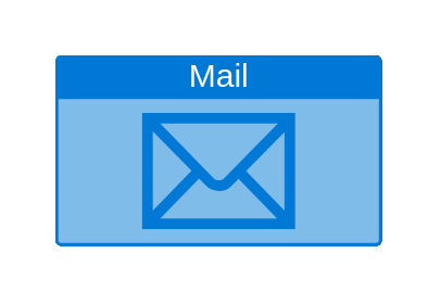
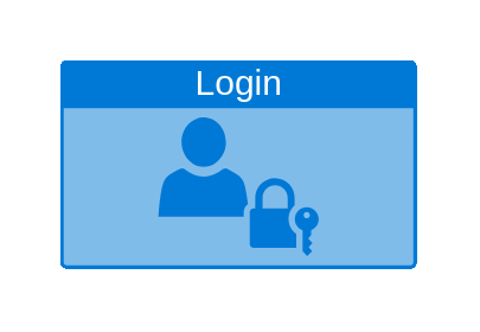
+ <mxCell id="18" value="Login" style="html=1;strokeColor=none;fillColor=#0079D6;labelPosition=center;verticalLabelPosition=middle;verticalAlign=top;align=center;fontSize=12;outlineConnect=0;spacingTop=-6;fontColor=#FFFFFF;shape=mxgraph.sitemap.login;" vertex="1" parent="1"><mxGeometry x="20" y="20" width="120" height="70" as="geometry" /></mxCell>
